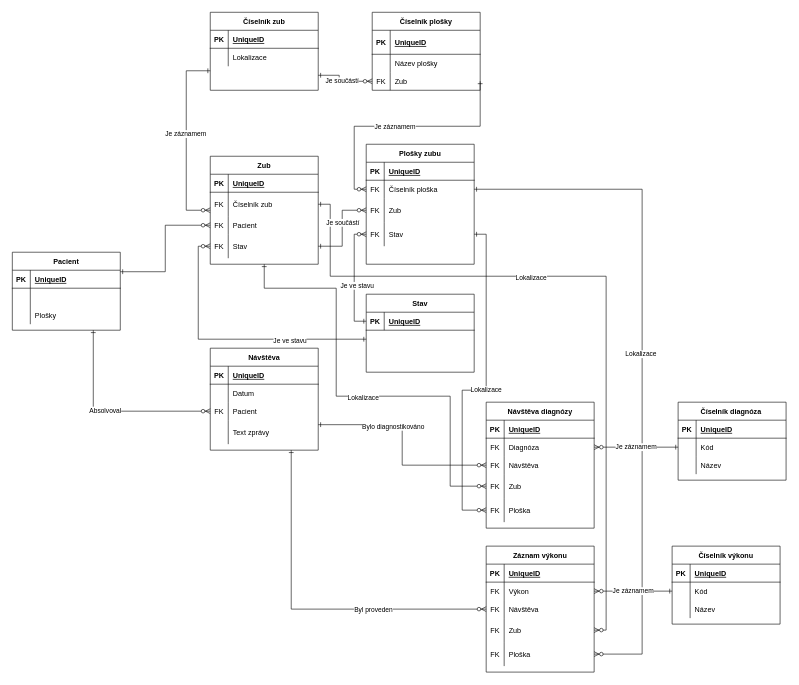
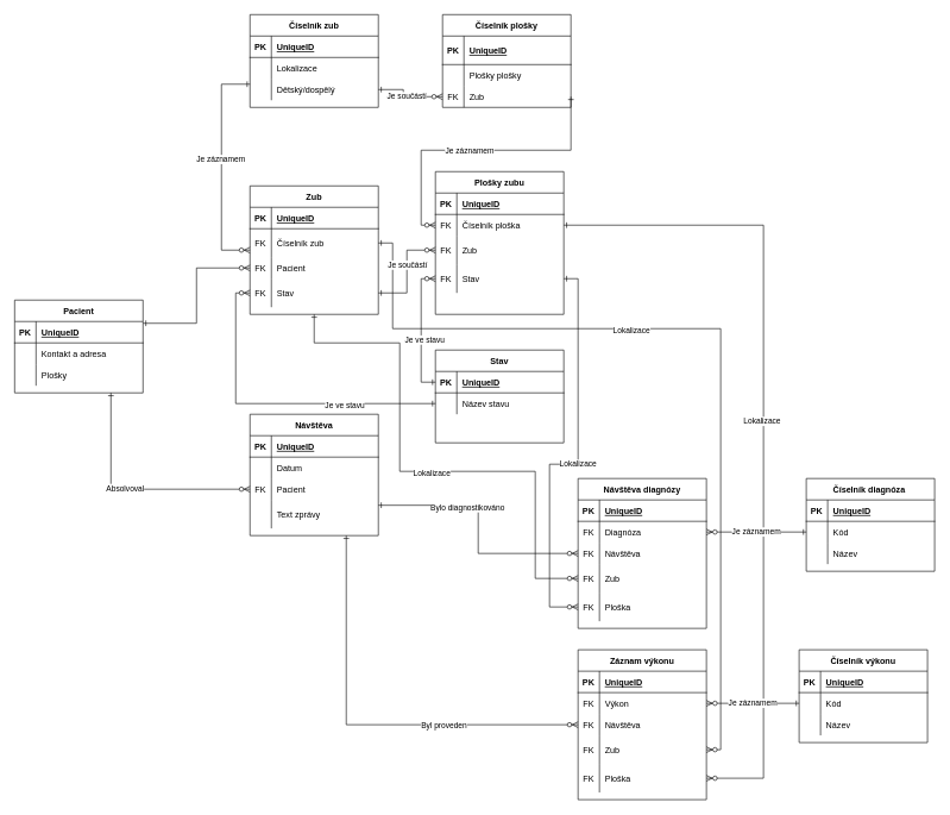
- <mxCell id="79" value="Název plošky " style="shape=partialRectangle;connectable=0;fillColor=none;top=0;left=0;bottom=0;right=0;align=left;spacingLeft=6;overflow=hidden;" parent="77" vertex="1"><mxGeometry x="30" width="150" height="30" as="geometry" /></mxCell>
+ <mxCell id="79" value="Plošky plošky " style="shape=partialRectangle;connectable=0;fillColor=none;top=0;left=0;bottom=0;right=0;align=left;spacingLeft=6;overflow=hidden;" parent="77" vertex="1"><mxGeometry x="30" width="150" height="30" as="geometry" /></mxCell>
+ <mxCell id="53" value="Dětský/dospělý" style="shape=partialRectangle;connectable=0;fillColor=none;top=0;left=0;bottom=0;right=0;align=left;spacingLeft=6;overflow=hidden;" parent="51" vertex="1"><mxGeometry x="30" width="150" height="30" as="geometry" /></mxCell>
+ <mxCell id="10" value="Kontakt a adresa" style="shape=partialRectangle;connectable=0;fillColor=none;top=0;left=0;bottom=0;right=0;align=left;spacingLeft=6;overflow=hidden;" parent="8" vertex="1"><mxGeometry x="30" width="150" height="30" as="geometry" /></mxCell>
+ <mxCell id="64" value="Název stavu" style="shape=partialRectangle;connectable=0;fillColor=none;top=0;left=0;bottom=0;right=0;align=left;spacingLeft=6;overflow=hidden;" parent="62" vertex="1"><mxGeometry x="30" width="150" height="30" as="geometry" /></mxCell>
